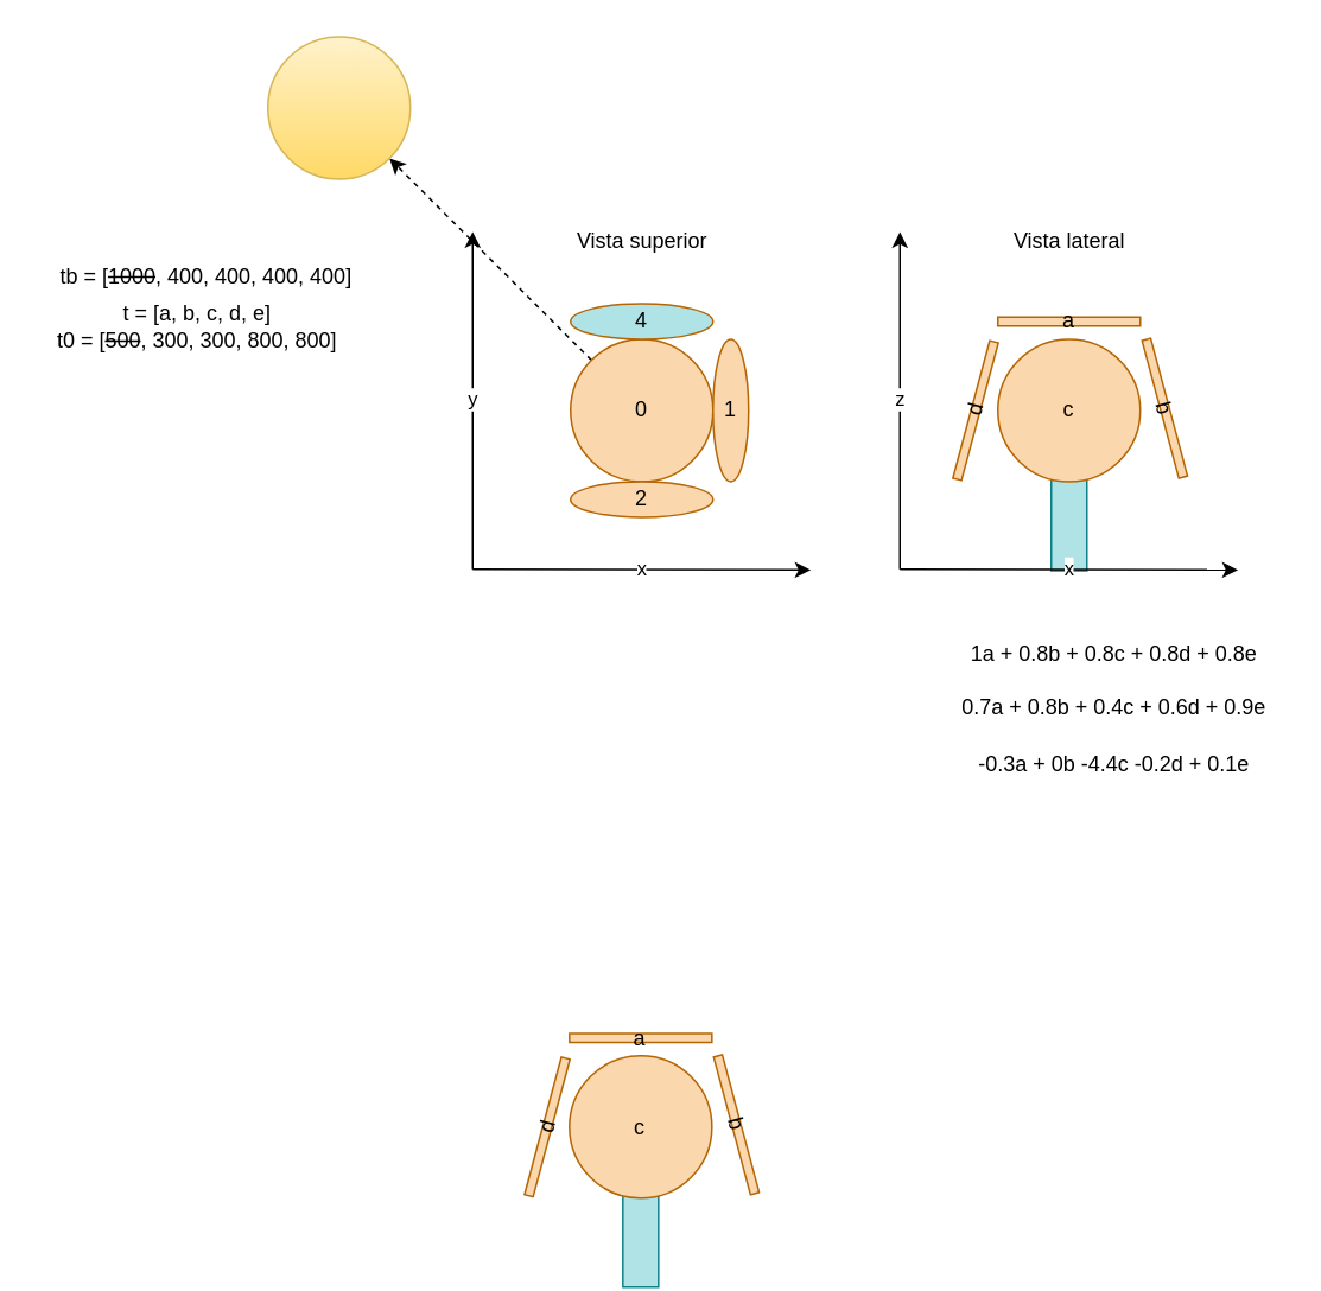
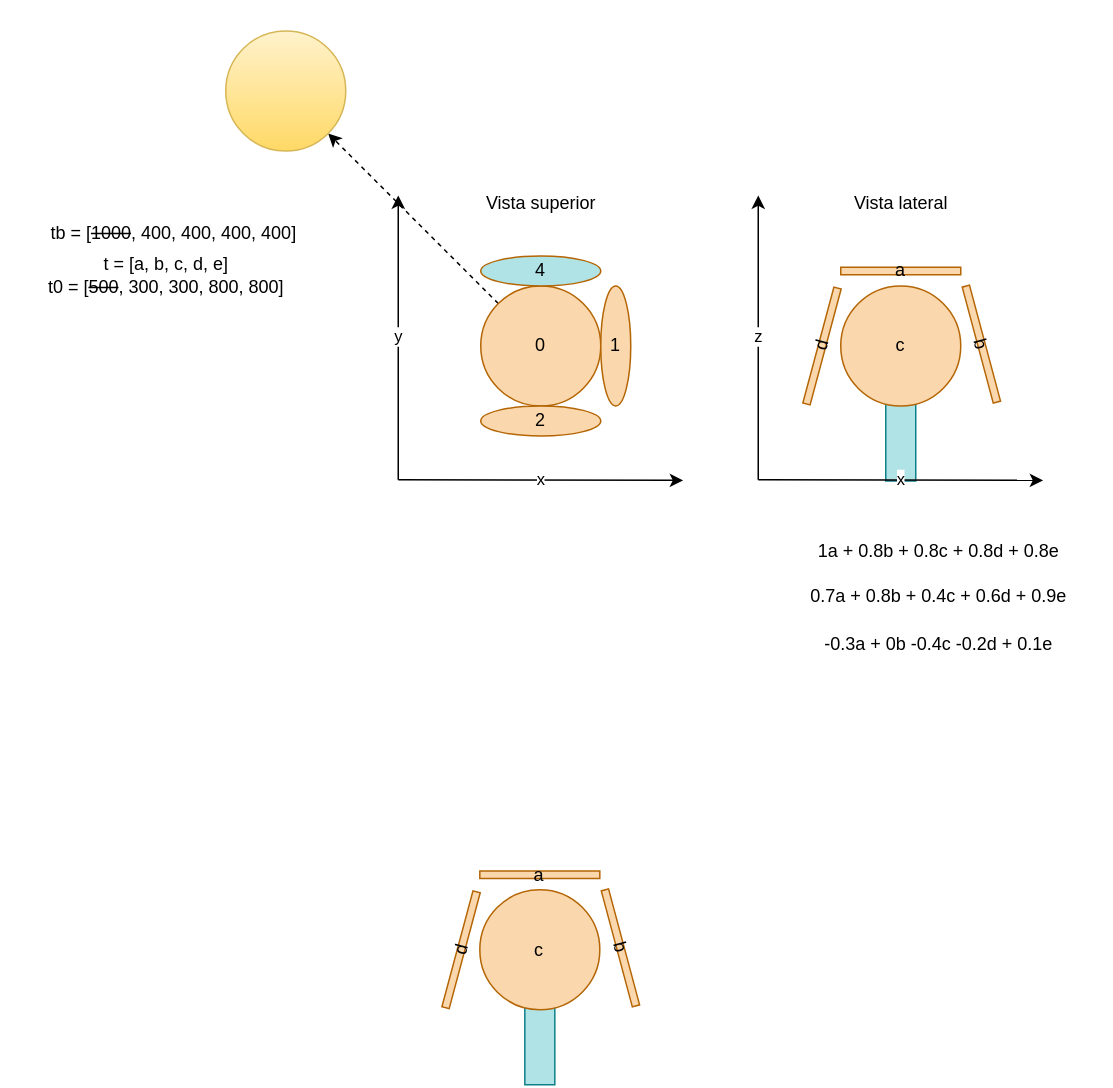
- <mxCell id="26" value="-0.3a + 0b -4.4c -0.2d + 0.1e" style="text;html=1;align=center;verticalAlign=middle;resizable=0;points=[];autosize=1;strokeColor=none;fillColor=none;" vertex="1" parent="1"><mxGeometry x="535" y="414" width="180" height="30" as="geometry" /></mxCell>
+ <mxCell id="26" value="-0.3a + 0b -0.4c -0.2d + 0.1e" style="text;html=1;align=center;verticalAlign=middle;resizable=0;points=[];autosize=1;strokeColor=none;fillColor=none;" vertex="1" parent="1"><mxGeometry x="535" y="414" width="180" height="30" as="geometry" /></mxCell>
